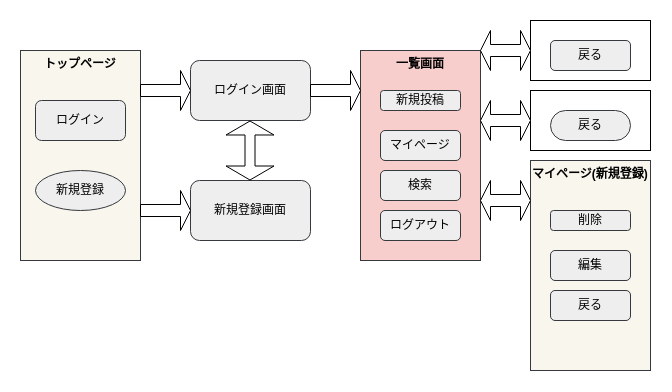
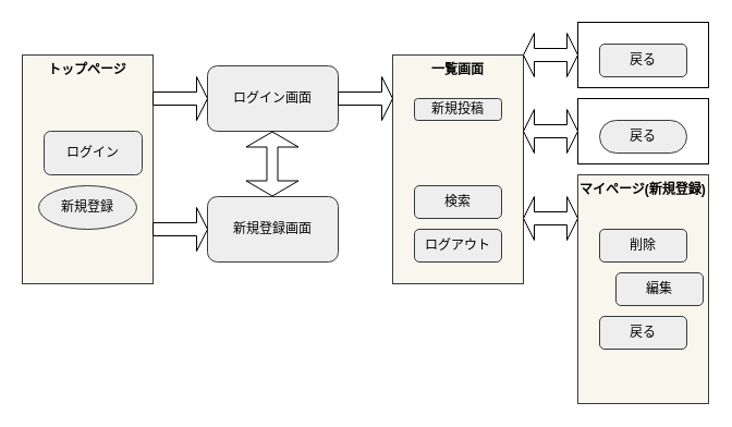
- <mxCell id="8" value="&lt;font color=&quot;#000000&quot;&gt;一覧画面&lt;/font&gt;" style="rounded=0;whiteSpace=wrap;html=1;fillColor=#f8cecc;strokeColor=#36393d;verticalAlign=top;fontStyle=1;align=center;" parent="1" vertex="1"><mxGeometry x="360" y="50" width="120" height="210" as="geometry" /></mxCell>
+ <mxCell id="8" value="&lt;font color=&quot;#000000&quot;&gt;一覧画面&lt;/font&gt;" style="rounded=0;whiteSpace=wrap;html=1;fillColor=#f9f7ed;strokeColor=#36393d;verticalAlign=top;fontStyle=1;align=center;" parent="1" vertex="1"><mxGeometry x="360" y="50" width="120" height="210" as="geometry" /></mxCell>
- <mxCell id="4" value="&lt;font color=&quot;#000000&quot;&gt;ログイン&lt;/font&gt;" style="rounded=1;whiteSpace=wrap;html=1;fillColor=#eeeeee;strokeColor=#36393d;" parent="1" vertex="1"><mxGeometry x="35" y="100" width="90" height="40" as="geometry" /></mxCell>
+ <mxCell id="4" value="&lt;font color=&quot;#000000&quot;&gt;ログイン&lt;/font&gt;" style="rounded=1;whiteSpace=wrap;html=1;fillColor=#eeeeee;strokeColor=#36393d;" parent="1" vertex="1"><mxGeometry x="40" y="120" width="90" height="40" as="geometry" /></mxCell>
- <mxCell id="9" value="マイページ" style="rounded=1;whiteSpace=wrap;html=1;fillColor=#eeeeee;strokeColor=#36393d;fontColor=#000000;" parent="1" vertex="1"><mxGeometry x="380" y="130" width="80" height="30" as="geometry" /></mxCell>
- <mxCell id="14" value="削除" style="rounded=1;whiteSpace=wrap;html=1;fillColor=#eeeeee;strokeColor=#36393d;fontColor=#000000;" parent="1" vertex="1"><mxGeometry x="550" y="210" width="80" height="20" as="geometry" /></mxCell>
+ <mxCell id="14" value="削除" style="rounded=1;whiteSpace=wrap;html=1;fillColor=#eeeeee;strokeColor=#36393d;fontColor=#000000;" parent="1" vertex="1"><mxGeometry x="550" y="210" width="80" height="30" as="geometry" /></mxCell>
- <mxCell id="12" value="編集" style="rounded=1;whiteSpace=wrap;html=1;fillColor=#eeeeee;strokeColor=#36393d;fontColor=#000000;" parent="1" vertex="1"><mxGeometry x="550" y="250" width="80" height="30" as="geometry" /></mxCell>
+ <mxCell id="12" value="編集" style="rounded=1;whiteSpace=wrap;html=1;fillColor=#eeeeee;strokeColor=#36393d;fontColor=#000000;" parent="1" vertex="1"><mxGeometry x="565" y="250" width="80" height="30" as="geometry" /></mxCell>
